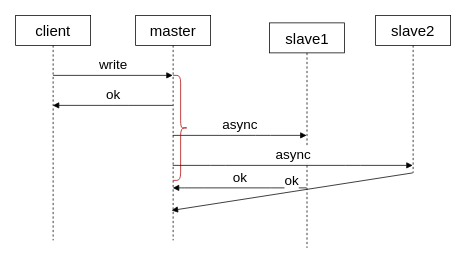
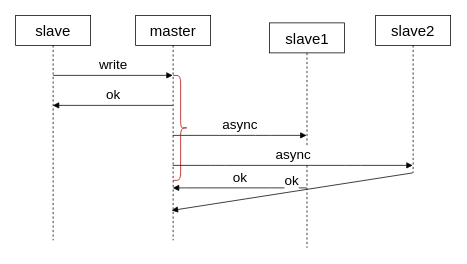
- <mxCell id="2" value="&lt;font style=&quot;font-size: 20px&quot;&gt;client&lt;/font&gt;" style="shape=umlLifeline;perimeter=lifelinePerimeter;whiteSpace=wrap;html=1;container=1;collapsible=0;recursiveResize=0;outlineConnect=0;" parent="1" vertex="1"><mxGeometry x="20" y="20" width="100" height="300" as="geometry" /></mxCell>
+ <mxCell id="2" value="&lt;font style=&quot;font-size: 20px&quot;&gt;slave&lt;/font&gt;" style="shape=umlLifeline;perimeter=lifelinePerimeter;whiteSpace=wrap;html=1;container=1;collapsible=0;recursiveResize=0;outlineConnect=0;" parent="1" vertex="1"><mxGeometry x="20" y="20" width="100" height="300" as="geometry" /></mxCell>
